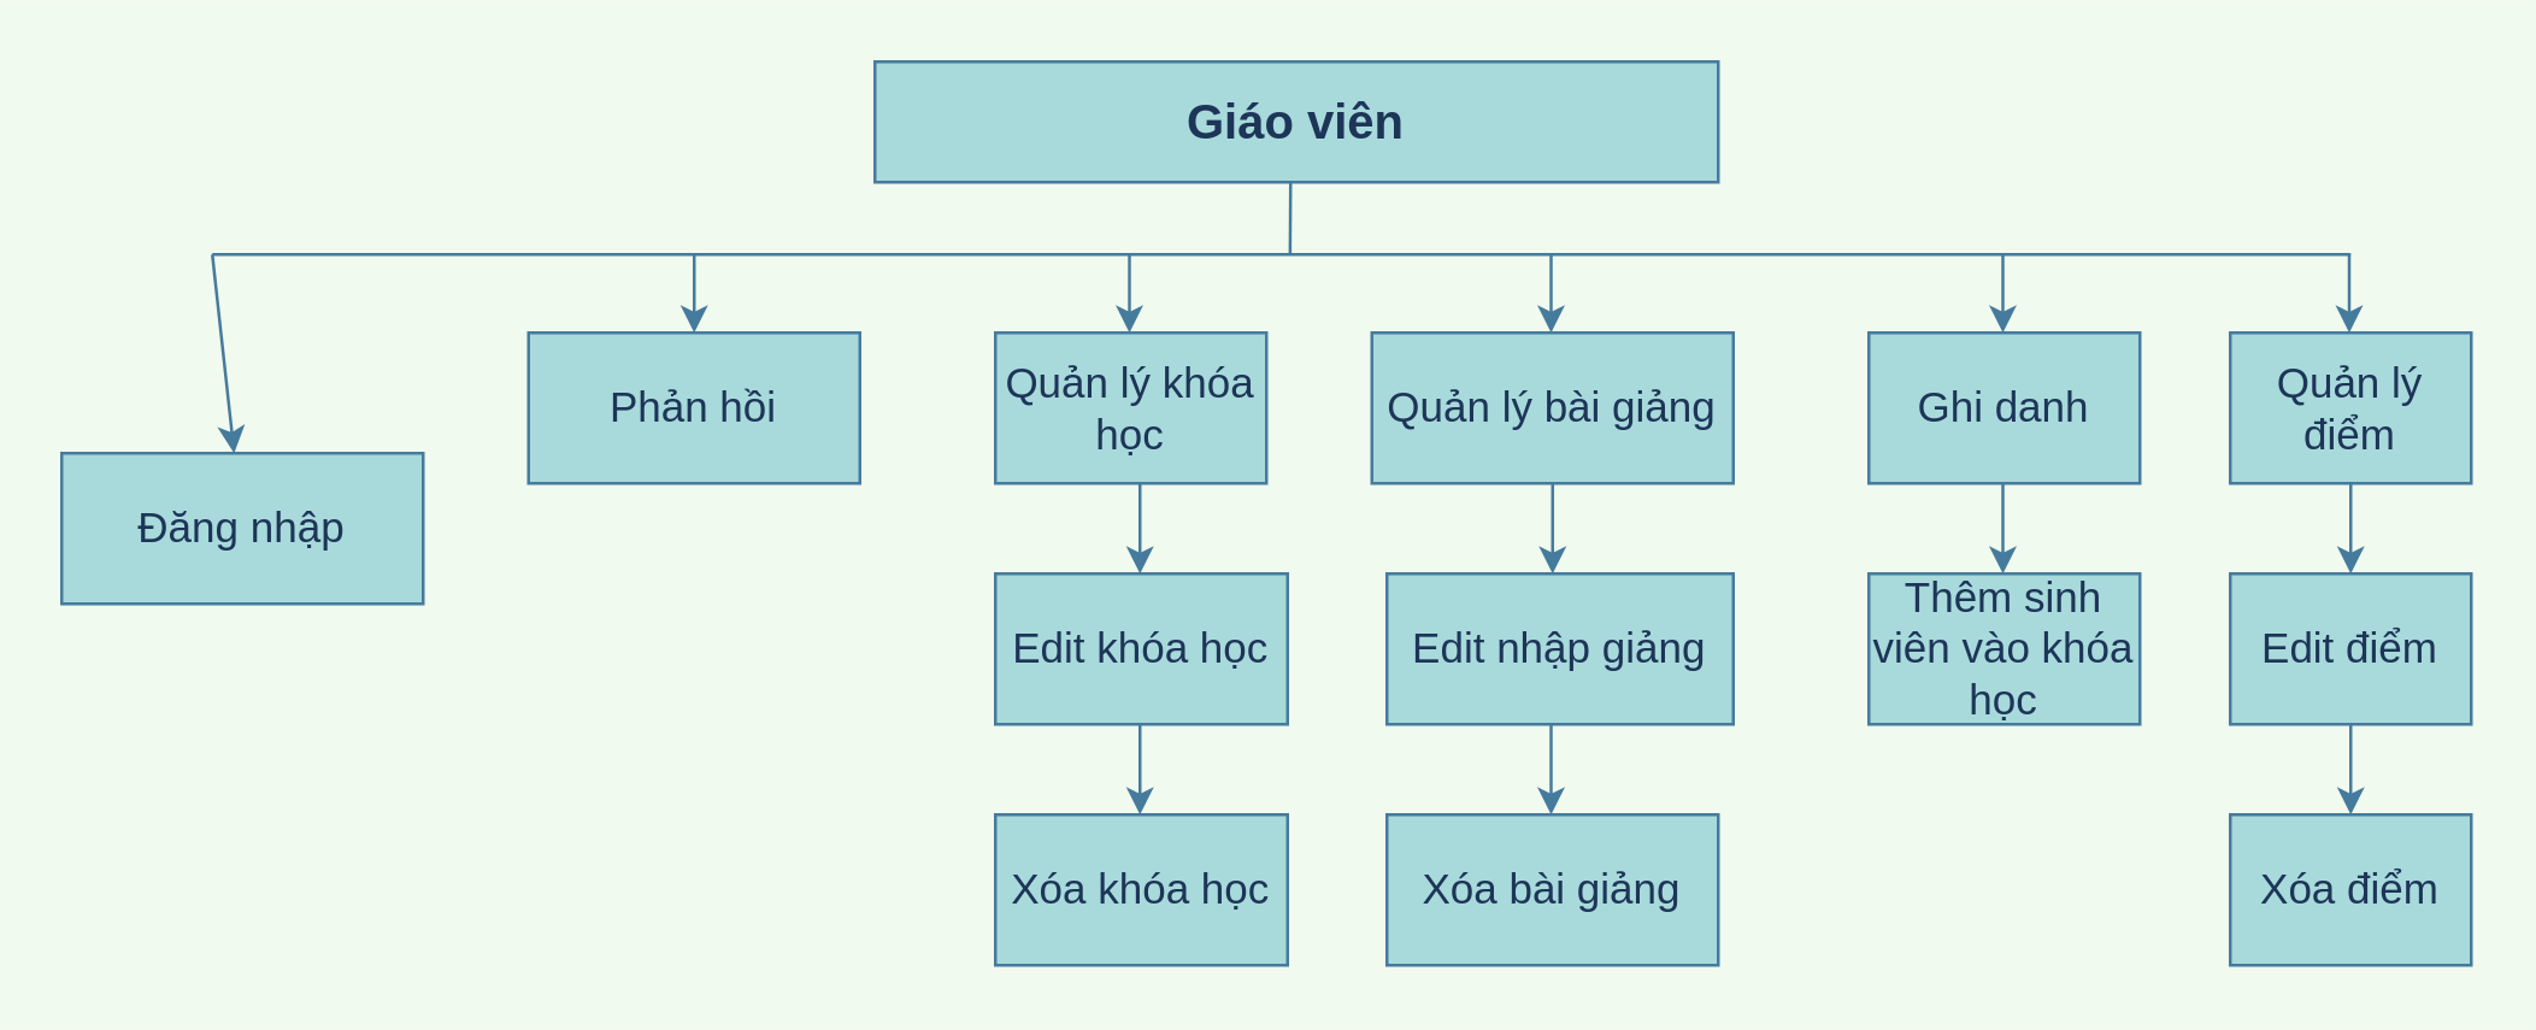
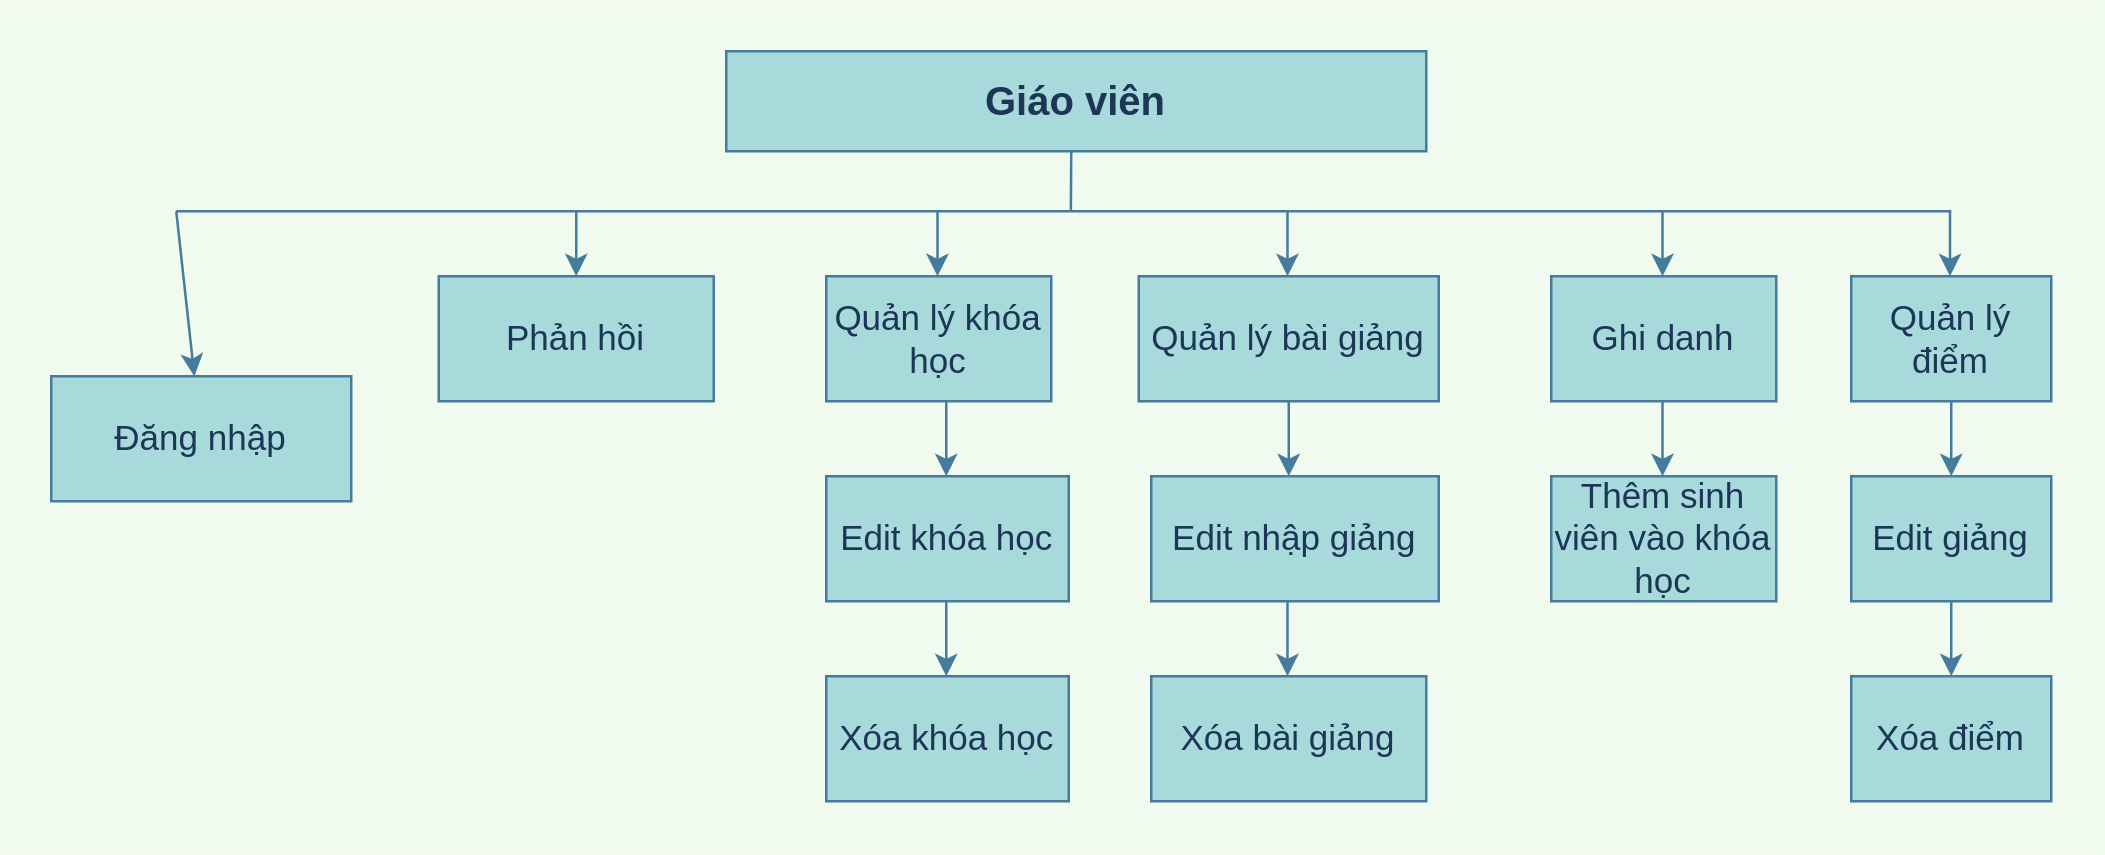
- <mxCell id="24" value="&lt;span style=&quot;font-size: 14px&quot;&gt;Edit điểm&lt;/span&gt;" style="rounded=0;whiteSpace=wrap;html=1;fillColor=#A8DADC;strokeColor=#457B9D;fontColor=#1D3557;" parent="1" vertex="1"><mxGeometry x="740" y="190" width="80" height="50" as="geometry" /></mxCell>
+ <mxCell id="24" value="&lt;span style=&quot;font-size: 14px&quot;&gt;Edit giảng&lt;/span&gt;" style="rounded=0;whiteSpace=wrap;html=1;fillColor=#A8DADC;strokeColor=#457B9D;fontColor=#1D3557;" parent="1" vertex="1"><mxGeometry x="740" y="190" width="80" height="50" as="geometry" /></mxCell>
